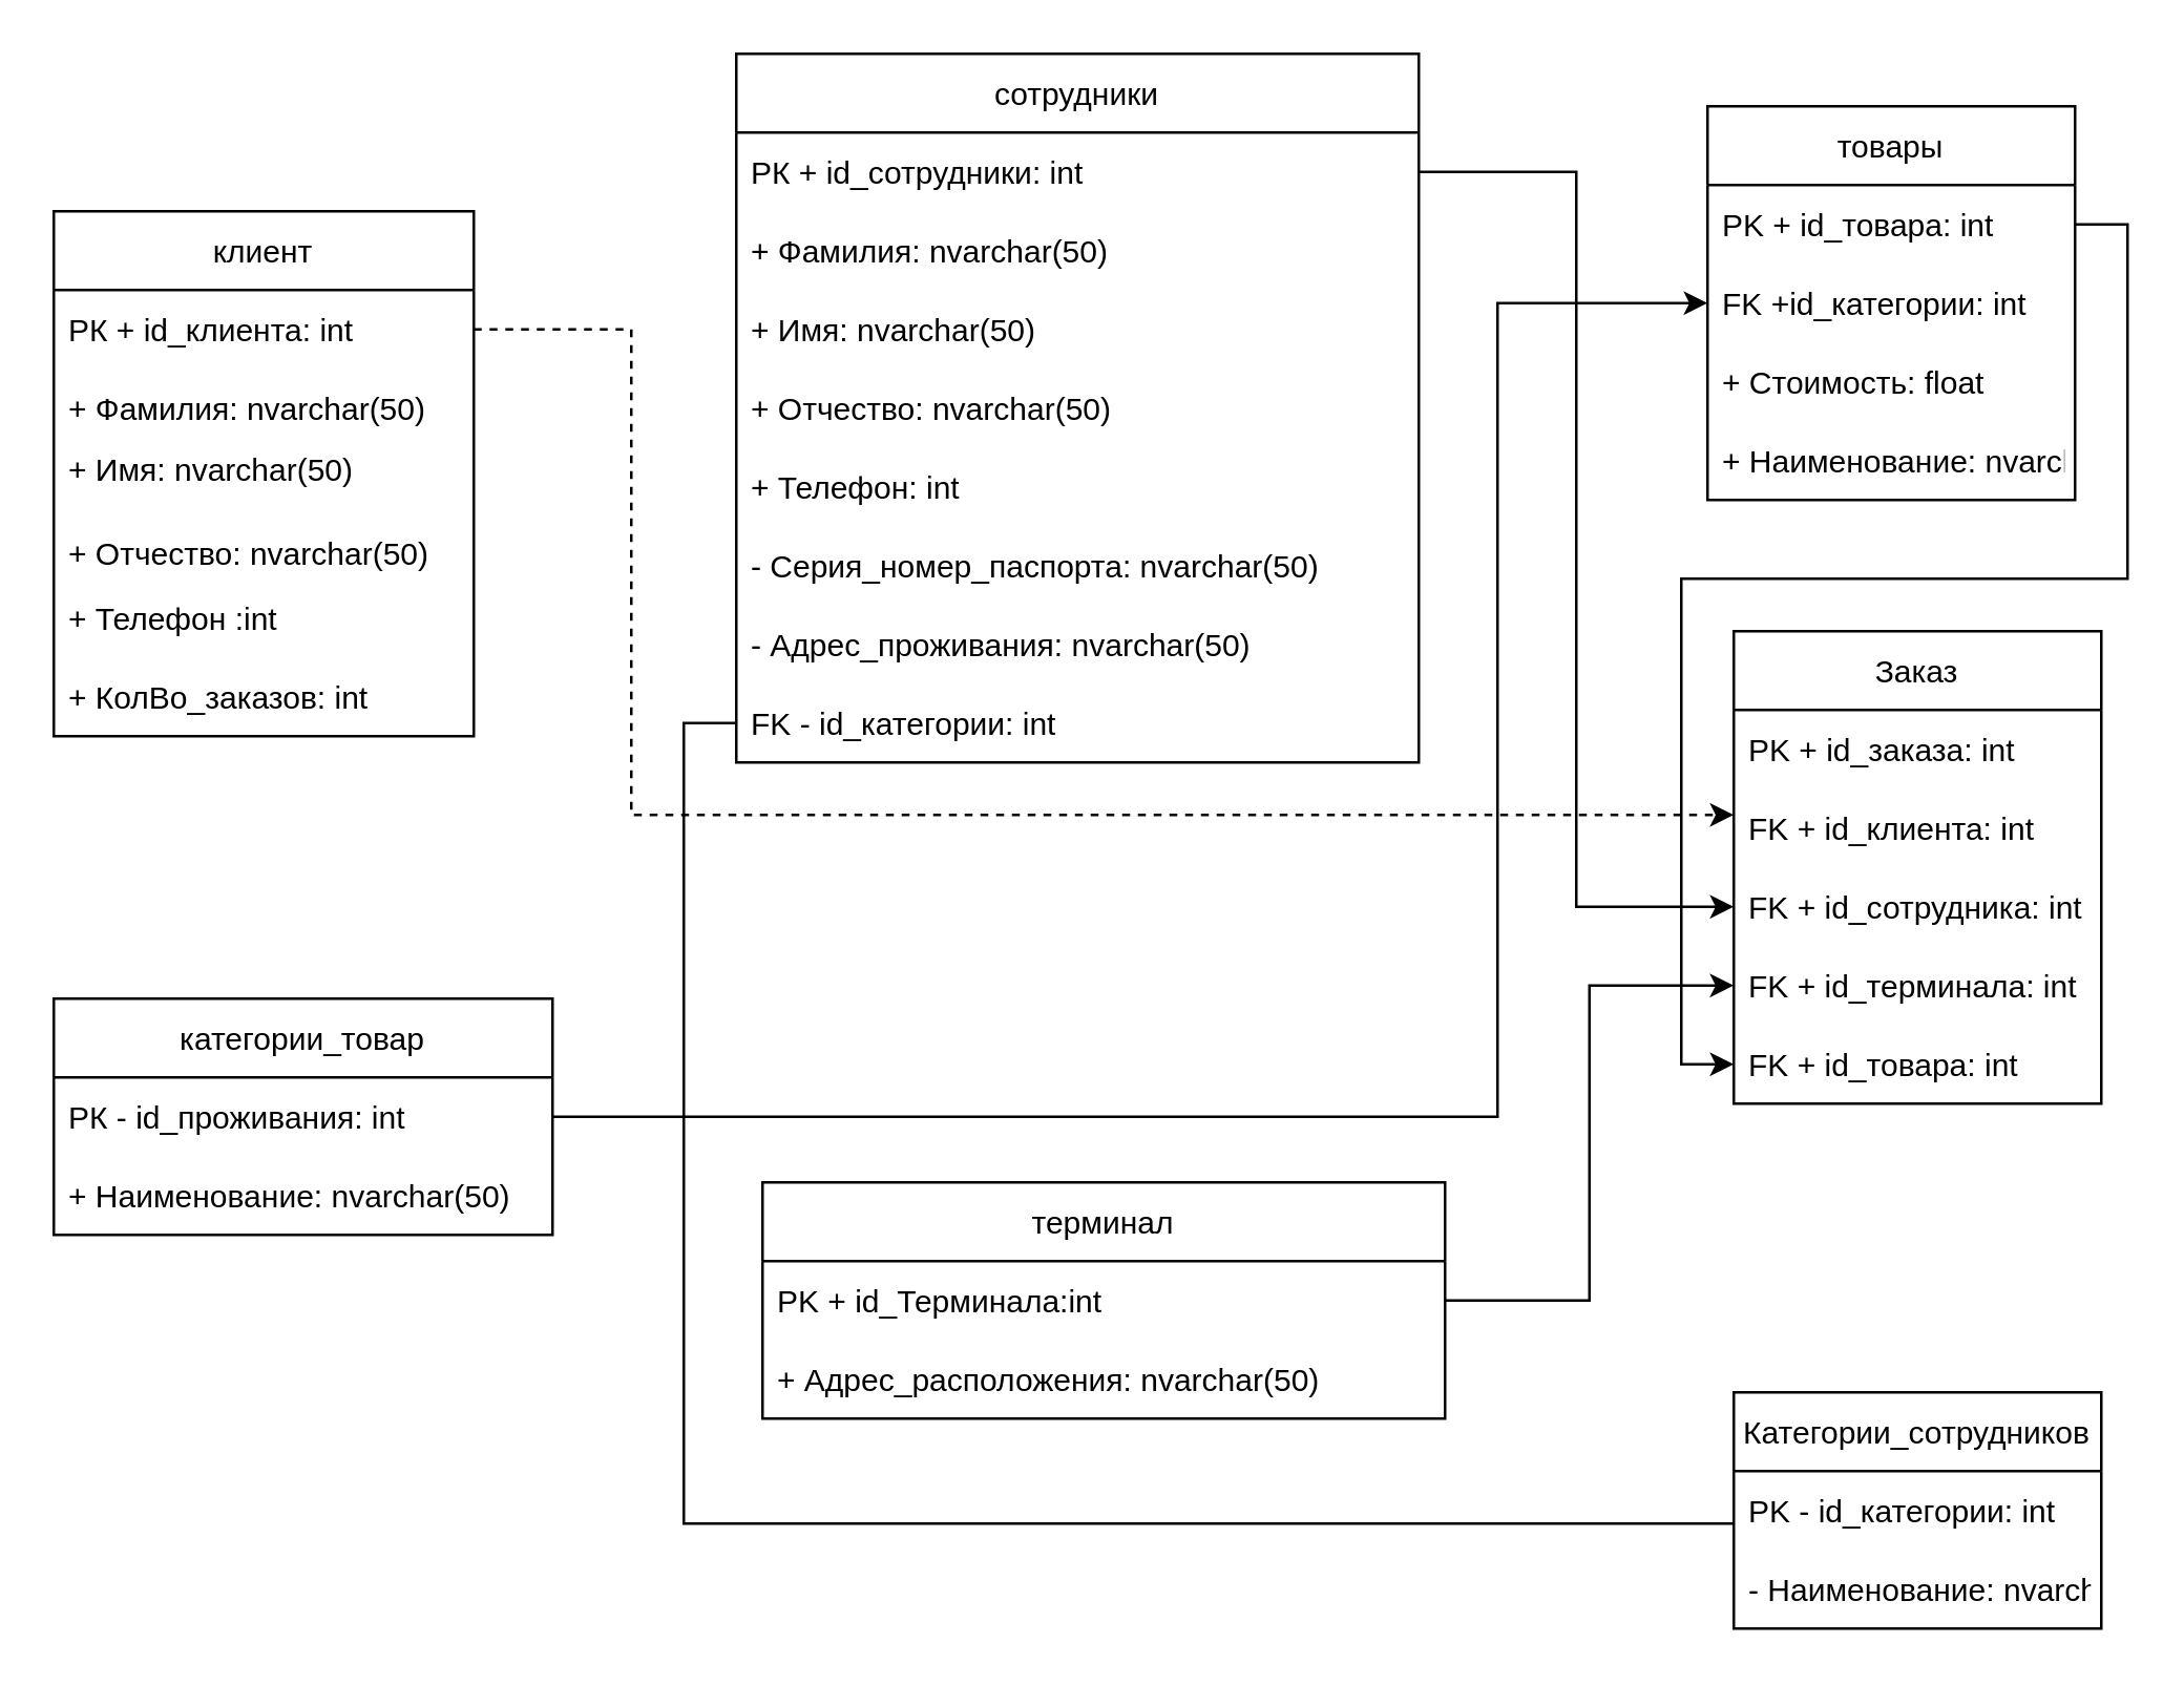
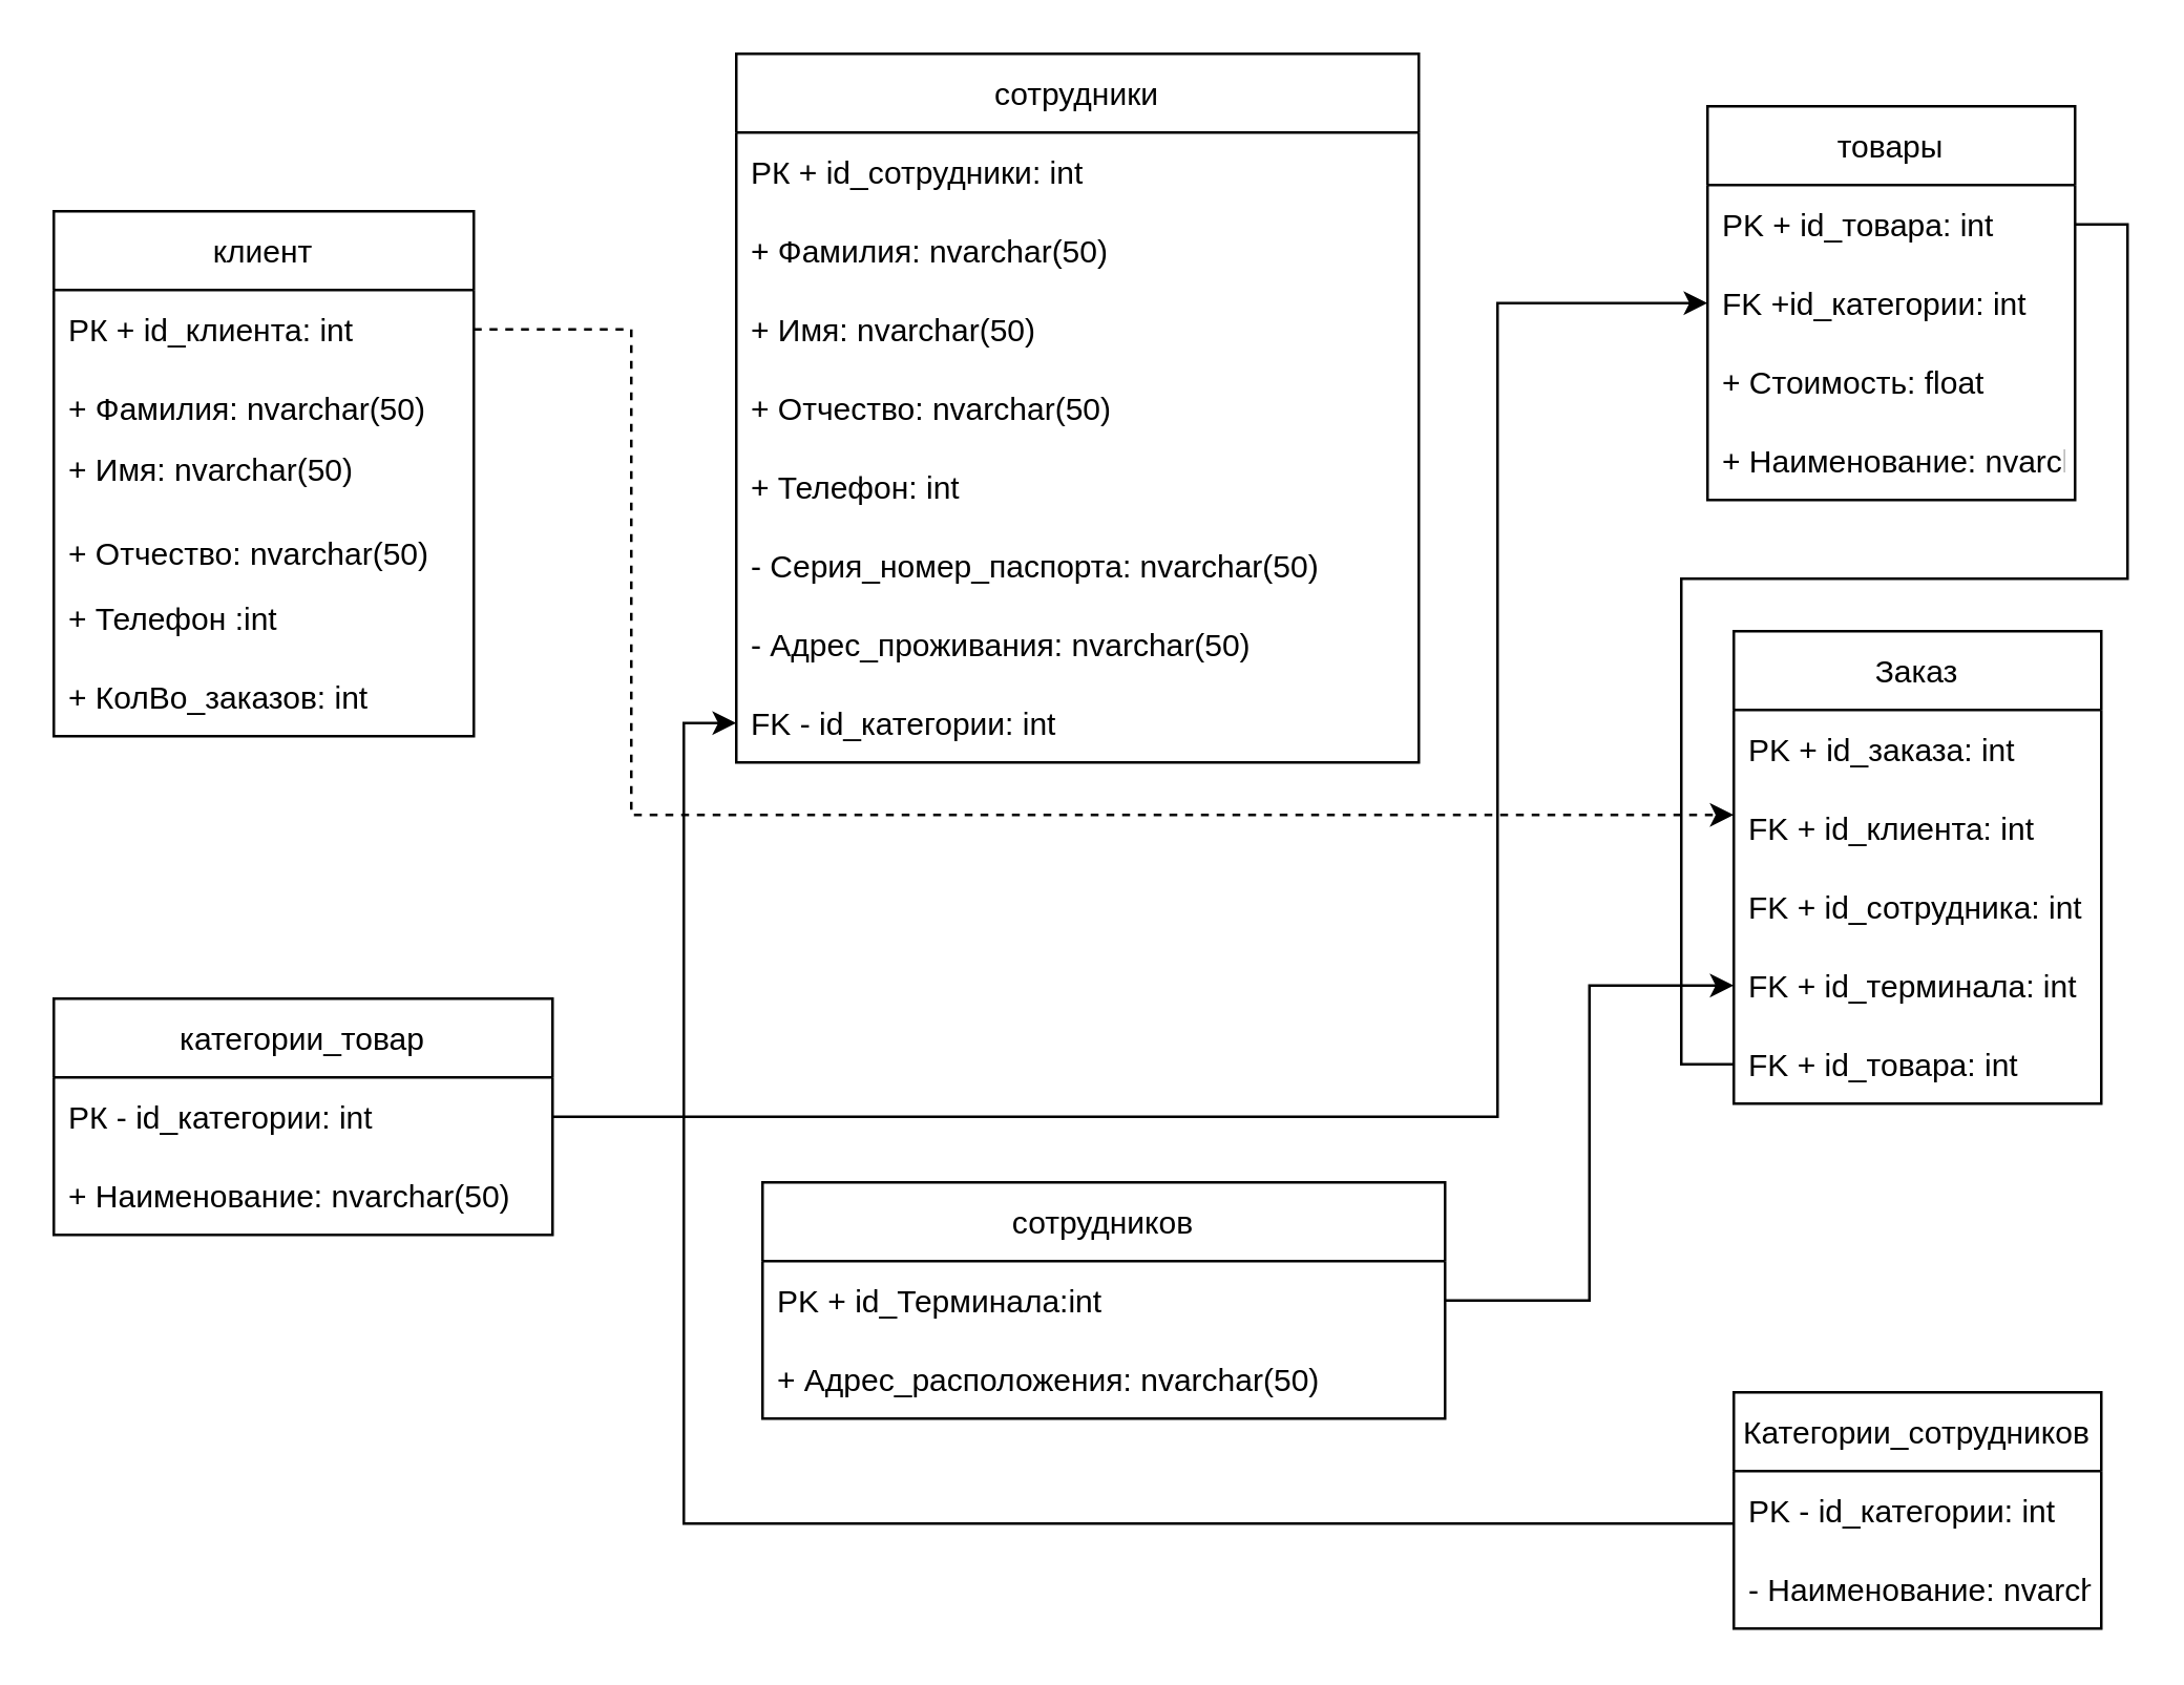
- <mxCell id="39" style="edgeStyle=orthogonalEdgeStyle;rounded=0;orthogonalLoop=1;jettySize=auto;html=1;entryX=0;entryY=0.5;entryDx=0;entryDy=0;" edge="1" parent="1" source="11" target="33"><mxGeometry relative="1" as="geometry"><mxPoint x="570" y="350" as="targetPoint" /></mxGeometry></mxCell>
- <mxCell id="42" style="edgeStyle=orthogonalEdgeStyle;rounded=0;orthogonalLoop=1;jettySize=auto;html=1;entryX=0;entryY=0.5;entryDx=0;entryDy=0;endArrow=none;" edge="1" parent="1" source="37" target="18"><mxGeometry relative="1" as="geometry"><Array as="points"><mxPoint x="660" y="580" /><mxPoint x="260" y="580" /><mxPoint x="260" y="275" /></Array></mxGeometry></mxCell>
+ <mxCell id="42" style="edgeStyle=orthogonalEdgeStyle;rounded=0;orthogonalLoop=1;jettySize=auto;html=1;entryX=0;entryY=0.5;entryDx=0;entryDy=0;" edge="1" parent="1" source="37" target="18"><mxGeometry relative="1" as="geometry"><Array as="points"><mxPoint x="660" y="580" /><mxPoint x="260" y="580" /><mxPoint x="260" y="275" /></Array></mxGeometry></mxCell>
- <mxCell id="43" style="edgeStyle=orthogonalEdgeStyle;rounded=0;orthogonalLoop=1;jettySize=auto;html=1;entryX=0;entryY=0.5;entryDx=0;entryDy=0;" edge="1" parent="1" source="26" target="35"><mxGeometry relative="1" as="geometry"><mxPoint x="610" y="370" as="targetPoint" /><Array as="points"><mxPoint x="810" y="85" /><mxPoint x="810" y="220" /><mxPoint x="640" y="220" /><mxPoint x="640" y="405" /></Array></mxGeometry></mxCell>
+ <mxCell id="43" style="edgeStyle=orthogonalEdgeStyle;rounded=0;orthogonalLoop=1;jettySize=auto;html=1;entryX=0;entryY=0.5;entryDx=0;entryDy=0;endArrow=none;" edge="1" parent="1" source="26" target="35"><mxGeometry relative="1" as="geometry"><mxPoint x="610" y="370" as="targetPoint" /><Array as="points"><mxPoint x="810" y="85" /><mxPoint x="810" y="220" /><mxPoint x="640" y="220" /><mxPoint x="640" y="405" /></Array></mxGeometry></mxCell>
- <mxCell id="20" value="РК - id_проживания: int" style="text;strokeColor=none;fillColor=none;align=left;verticalAlign=middle;spacingLeft=4;spacingRight=4;overflow=hidden;points=[[0,0.5],[1,0.5]];portConstraint=eastwest;rotatable=0;" vertex="1" parent="19"><mxGeometry y="30" width="190" height="30" as="geometry" /></mxCell>
+ <mxCell id="20" value="РК - id_категории: int" style="text;strokeColor=none;fillColor=none;align=left;verticalAlign=middle;spacingLeft=4;spacingRight=4;overflow=hidden;points=[[0,0.5],[1,0.5]];portConstraint=eastwest;rotatable=0;" vertex="1" parent="19"><mxGeometry y="30" width="190" height="30" as="geometry" /></mxCell>
- <mxCell id="22" value="терминал" style="swimlane;fontStyle=0;childLayout=stackLayout;horizontal=1;startSize=30;horizontalStack=0;resizeParent=1;resizeParentMax=0;resizeLast=0;collapsible=1;marginBottom=0;" vertex="1" parent="1"><mxGeometry x="290" y="450" width="260" height="90" as="geometry" /></mxCell>
+ <mxCell id="22" value="сотрудников" style="swimlane;fontStyle=0;childLayout=stackLayout;horizontal=1;startSize=30;horizontalStack=0;resizeParent=1;resizeParentMax=0;resizeLast=0;collapsible=1;marginBottom=0;" vertex="1" parent="1"><mxGeometry x="290" y="450" width="260" height="90" as="geometry" /></mxCell>
